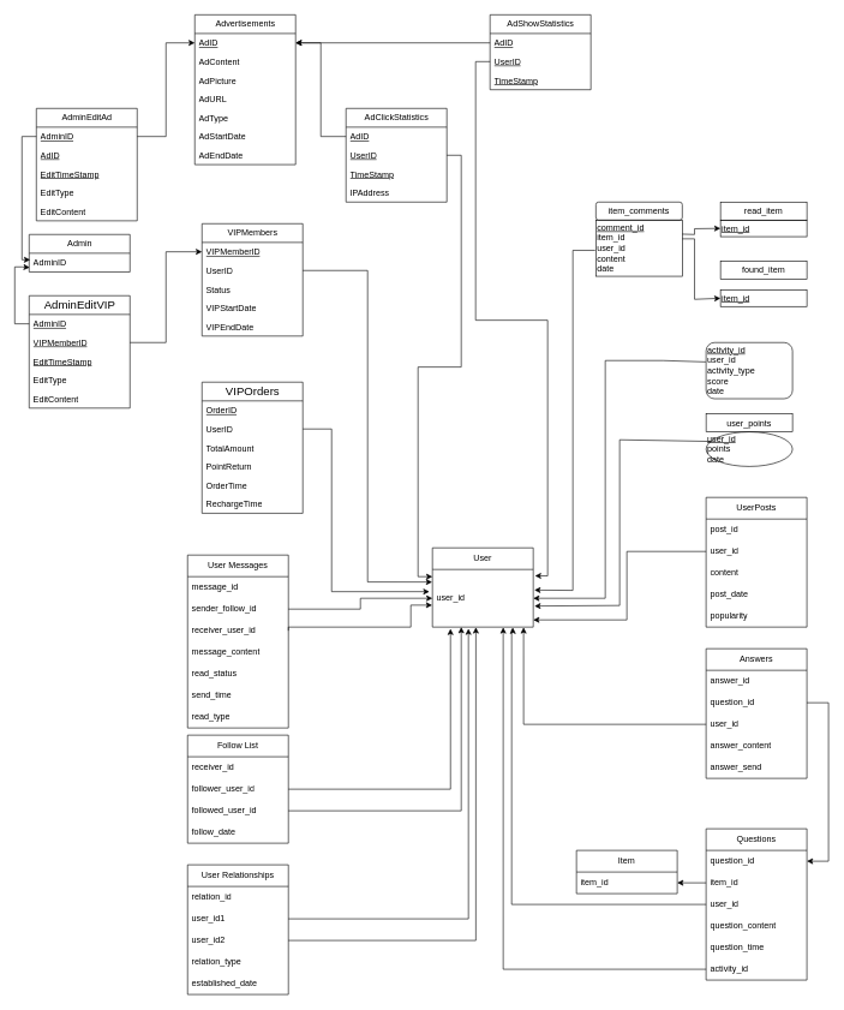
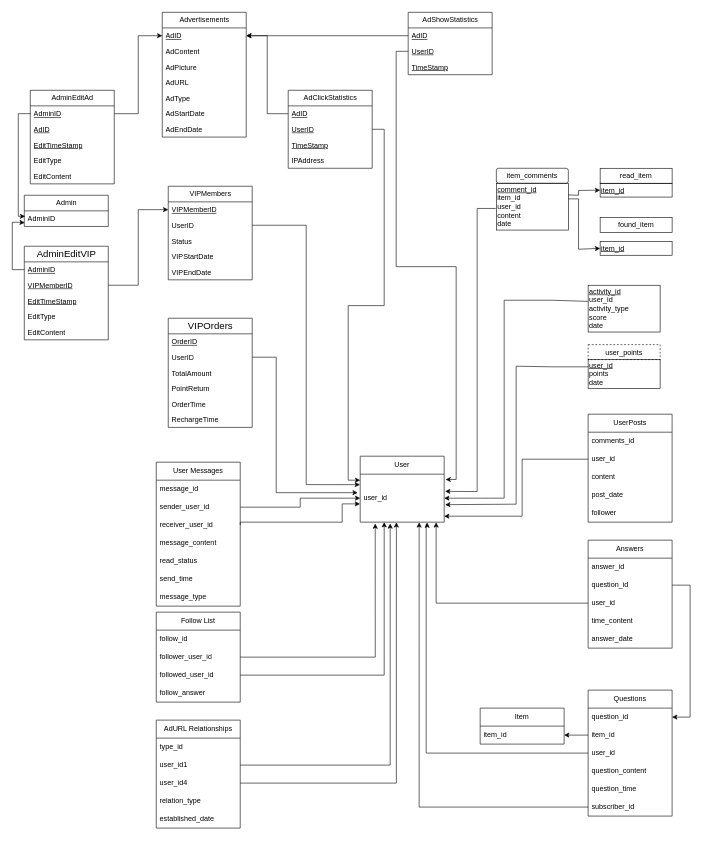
- <mxCell id="112" value="&lt;u style=&quot;&quot;&gt;activity_id&lt;/u&gt;&lt;div&gt;user_id&lt;/div&gt;&lt;div&gt;activity_type&lt;/div&gt;&lt;div&gt;score&lt;/div&gt;&lt;div&gt;date&lt;/div&gt;" style="whiteSpace=wrap;html=1;fillColor=none;strokeColor=#000000;align=left;rounded=1;" parent="1" vertex="1"><mxGeometry x="980" y="475" width="120" height="78" as="geometry" /></mxCell>
+ <mxCell id="112" value="&lt;u style=&quot;&quot;&gt;activity_id&lt;/u&gt;&lt;div&gt;user_id&lt;/div&gt;&lt;div&gt;activity_type&lt;/div&gt;&lt;div&gt;score&lt;/div&gt;&lt;div&gt;date&lt;/div&gt;" style="rounded=0;whiteSpace=wrap;html=1;fillColor=none;strokeColor=#000000;align=left;" parent="1" vertex="1"><mxGeometry x="980" y="475" width="120" height="78" as="geometry" /></mxCell>
- <mxCell id="113" value="user_points" style="rounded=0;whiteSpace=wrap;html=1;fillColor=none;strokeColor=#000000;" parent="1" vertex="1"><mxGeometry x="980" y="574" width="120" height="25" as="geometry" /></mxCell>
+ <mxCell id="113" value="user_points" style="rounded=0;whiteSpace=wrap;html=1;fillColor=none;strokeColor=#000000;dashed=1;" parent="1" vertex="1"><mxGeometry x="980" y="574" width="120" height="25" as="geometry" /></mxCell>
- <mxCell id="114" value="&lt;u style=&quot;&quot;&gt;user_id&lt;/u&gt;&lt;div&gt;points&lt;/div&gt;&lt;div&gt;date&lt;/div&gt;" style="ellipse;whiteSpace=wrap;html=1;fillColor=none;strokeColor=#000000;align=left;" parent="1" vertex="1"><mxGeometry x="980" y="599" width="120" height="48" as="geometry" /></mxCell>
+ <mxCell id="114" value="&lt;u style=&quot;&quot;&gt;user_id&lt;/u&gt;&lt;div&gt;points&lt;/div&gt;&lt;div&gt;date&lt;/div&gt;" style="rounded=0;whiteSpace=wrap;html=1;fillColor=none;strokeColor=#000000;align=left;" parent="1" vertex="1"><mxGeometry x="980" y="599" width="120" height="48" as="geometry" /></mxCell>
- <mxCell id="65" value="post_id" style="text;strokeColor=none;fillColor=none;align=left;verticalAlign=middle;spacingLeft=4;spacingRight=4;overflow=hidden;points=[[0,0.5],[1,0.5]];portConstraint=eastwest;rotatable=0;whiteSpace=wrap;html=1;" parent="64" vertex="1"><mxGeometry y="30" width="140" height="30" as="geometry" /></mxCell>
+ <mxCell id="65" value="comments_id" style="text;strokeColor=none;fillColor=none;align=left;verticalAlign=middle;spacingLeft=4;spacingRight=4;overflow=hidden;points=[[0,0.5],[1,0.5]];portConstraint=eastwest;rotatable=0;whiteSpace=wrap;html=1;" parent="64" vertex="1"><mxGeometry y="30" width="140" height="30" as="geometry" /></mxCell>
- <mxCell id="58" value="sender_follow_id" style="text;strokeColor=none;fillColor=none;align=left;verticalAlign=middle;spacingLeft=4;spacingRight=4;overflow=hidden;points=[[0,0.5],[1,0.5]];portConstraint=eastwest;rotatable=0;whiteSpace=wrap;html=1;" parent="56" vertex="1"><mxGeometry y="60" width="140" height="30" as="geometry" /></mxCell>
+ <mxCell id="58" value="sender_user_id" style="text;strokeColor=none;fillColor=none;align=left;verticalAlign=middle;spacingLeft=4;spacingRight=4;overflow=hidden;points=[[0,0.5],[1,0.5]];portConstraint=eastwest;rotatable=0;whiteSpace=wrap;html=1;" parent="56" vertex="1"><mxGeometry y="60" width="140" height="30" as="geometry" /></mxCell>
- <mxCell id="69" value="popularity" style="text;strokeColor=none;fillColor=none;align=left;verticalAlign=middle;spacingLeft=4;spacingRight=4;overflow=hidden;points=[[0,0.5],[1,0.5]];portConstraint=eastwest;rotatable=0;whiteSpace=wrap;html=1;" parent="64" vertex="1"><mxGeometry y="150" width="140" height="30" as="geometry" /></mxCell>
+ <mxCell id="69" value="follower" style="text;strokeColor=none;fillColor=none;align=left;verticalAlign=middle;spacingLeft=4;spacingRight=4;overflow=hidden;points=[[0,0.5],[1,0.5]];portConstraint=eastwest;rotatable=0;whiteSpace=wrap;html=1;" parent="64" vertex="1"><mxGeometry y="150" width="140" height="30" as="geometry" /></mxCell>
- <mxCell id="63" value="read_type" style="text;strokeColor=none;fillColor=none;align=left;verticalAlign=middle;spacingLeft=4;spacingRight=4;overflow=hidden;points=[[0,0.5],[1,0.5]];portConstraint=eastwest;rotatable=0;whiteSpace=wrap;html=1;" parent="56" vertex="1"><mxGeometry y="210" width="140" height="30" as="geometry" /></mxCell>
+ <mxCell id="63" value="message_type" style="text;strokeColor=none;fillColor=none;align=left;verticalAlign=middle;spacingLeft=4;spacingRight=4;overflow=hidden;points=[[0,0.5],[1,0.5]];portConstraint=eastwest;rotatable=0;whiteSpace=wrap;html=1;" parent="56" vertex="1"><mxGeometry y="210" width="140" height="30" as="geometry" /></mxCell>
- <mxCell id="92" value="answer_content" style="text;strokeColor=none;fillColor=none;align=left;verticalAlign=middle;spacingLeft=4;spacingRight=4;overflow=hidden;points=[[0,0.5],[1,0.5]];portConstraint=eastwest;rotatable=0;whiteSpace=wrap;html=1;" parent="88" vertex="1"><mxGeometry y="120" width="140" height="30" as="geometry" /></mxCell>
+ <mxCell id="92" value="time_content" style="text;strokeColor=none;fillColor=none;align=left;verticalAlign=middle;spacingLeft=4;spacingRight=4;overflow=hidden;points=[[0,0.5],[1,0.5]];portConstraint=eastwest;rotatable=0;whiteSpace=wrap;html=1;" parent="88" vertex="1"><mxGeometry y="120" width="140" height="30" as="geometry" /></mxCell>
- <mxCell id="77" value="receiver_id" style="text;strokeColor=none;fillColor=none;align=left;verticalAlign=middle;spacingLeft=4;spacingRight=4;overflow=hidden;points=[[0,0.5],[1,0.5]];portConstraint=eastwest;rotatable=0;whiteSpace=wrap;html=1;" parent="76" vertex="1"><mxGeometry y="30" width="140" height="30" as="geometry" /></mxCell>
+ <mxCell id="77" value="follow_id" style="text;strokeColor=none;fillColor=none;align=left;verticalAlign=middle;spacingLeft=4;spacingRight=4;overflow=hidden;points=[[0,0.5],[1,0.5]];portConstraint=eastwest;rotatable=0;whiteSpace=wrap;html=1;" parent="76" vertex="1"><mxGeometry y="30" width="140" height="30" as="geometry" /></mxCell>
- <mxCell id="93" value="answer_send" style="text;strokeColor=none;fillColor=none;align=left;verticalAlign=middle;spacingLeft=4;spacingRight=4;overflow=hidden;points=[[0,0.5],[1,0.5]];portConstraint=eastwest;rotatable=0;whiteSpace=wrap;html=1;" parent="88" vertex="1"><mxGeometry y="150" width="140" height="30" as="geometry" /></mxCell>
+ <mxCell id="93" value="answer_date" style="text;strokeColor=none;fillColor=none;align=left;verticalAlign=middle;spacingLeft=4;spacingRight=4;overflow=hidden;points=[[0,0.5],[1,0.5]];portConstraint=eastwest;rotatable=0;whiteSpace=wrap;html=1;" parent="88" vertex="1"><mxGeometry y="150" width="140" height="30" as="geometry" /></mxCell>
- <mxCell id="80" value="follow_date" style="text;strokeColor=none;fillColor=none;align=left;verticalAlign=middle;spacingLeft=4;spacingRight=4;overflow=hidden;points=[[0,0.5],[1,0.5]];portConstraint=eastwest;rotatable=0;whiteSpace=wrap;html=1;" parent="76" vertex="1"><mxGeometry y="120" width="140" height="30" as="geometry" /></mxCell>
+ <mxCell id="80" value="follow_answer" style="text;strokeColor=none;fillColor=none;align=left;verticalAlign=middle;spacingLeft=4;spacingRight=4;overflow=hidden;points=[[0,0.5],[1,0.5]];portConstraint=eastwest;rotatable=0;whiteSpace=wrap;html=1;" parent="76" vertex="1"><mxGeometry y="120" width="140" height="30" as="geometry" /></mxCell>
- <mxCell id="70" value="User Relationships" style="swimlane;fontStyle=0;childLayout=stackLayout;horizontal=1;startSize=30;horizontalStack=0;resizeParent=1;resizeParentMax=0;resizeLast=0;collapsible=1;marginBottom=0;whiteSpace=wrap;html=1;" parent="1" vertex="1"><mxGeometry x="260" y="1200" width="140" height="180" as="geometry" /></mxCell>
+ <mxCell id="70" value="AdURL Relationships" style="swimlane;fontStyle=0;childLayout=stackLayout;horizontal=1;startSize=30;horizontalStack=0;resizeParent=1;resizeParentMax=0;resizeLast=0;collapsible=1;marginBottom=0;whiteSpace=wrap;html=1;" parent="1" vertex="1"><mxGeometry x="260" y="1200" width="140" height="180" as="geometry" /></mxCell>
- <mxCell id="71" value="relation_id" style="text;strokeColor=none;fillColor=none;align=left;verticalAlign=middle;spacingLeft=4;spacingRight=4;overflow=hidden;points=[[0,0.5],[1,0.5]];portConstraint=eastwest;rotatable=0;whiteSpace=wrap;html=1;" parent="70" vertex="1"><mxGeometry y="30" width="140" height="30" as="geometry" /></mxCell>
+ <mxCell id="71" value="type_id" style="text;strokeColor=none;fillColor=none;align=left;verticalAlign=middle;spacingLeft=4;spacingRight=4;overflow=hidden;points=[[0,0.5],[1,0.5]];portConstraint=eastwest;rotatable=0;whiteSpace=wrap;html=1;" parent="70" vertex="1"><mxGeometry y="30" width="140" height="30" as="geometry" /></mxCell>
- <mxCell id="73" value="user_id2" style="text;strokeColor=none;fillColor=none;align=left;verticalAlign=middle;spacingLeft=4;spacingRight=4;overflow=hidden;points=[[0,0.5],[1,0.5]];portConstraint=eastwest;rotatable=0;whiteSpace=wrap;html=1;" parent="70" vertex="1"><mxGeometry y="90" width="140" height="30" as="geometry" /></mxCell>
+ <mxCell id="73" value="user_id4" style="text;strokeColor=none;fillColor=none;align=left;verticalAlign=middle;spacingLeft=4;spacingRight=4;overflow=hidden;points=[[0,0.5],[1,0.5]];portConstraint=eastwest;rotatable=0;whiteSpace=wrap;html=1;" parent="70" vertex="1"><mxGeometry y="90" width="140" height="30" as="geometry" /></mxCell>
- <mxCell id="87" value="activity_id" style="text;strokeColor=none;fillColor=none;align=left;verticalAlign=middle;spacingLeft=4;spacingRight=4;overflow=hidden;points=[[0,0.5],[1,0.5]];portConstraint=eastwest;rotatable=0;whiteSpace=wrap;html=1;" parent="81" vertex="1"><mxGeometry y="180" width="140" height="30" as="geometry" /></mxCell>
+ <mxCell id="87" value="subscriber_id" style="text;strokeColor=none;fillColor=none;align=left;verticalAlign=middle;spacingLeft=4;spacingRight=4;overflow=hidden;points=[[0,0.5],[1,0.5]];portConstraint=eastwest;rotatable=0;whiteSpace=wrap;html=1;" parent="81" vertex="1"><mxGeometry y="180" width="140" height="30" as="geometry" /></mxCell>
